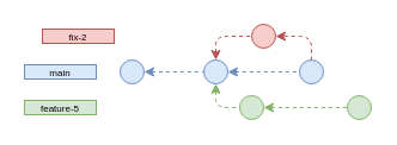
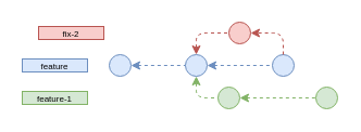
- <mxCell id="14" value="&lt;p style=&quot;line-height: 1.3;&quot;&gt;&lt;font style=&quot;font-size: 8px;&quot;&gt;main&lt;/font&gt;&lt;/p&gt;" style="text;html=1;strokeColor=#6c8ebf;fillColor=#dae8fc;align=center;verticalAlign=middle;whiteSpace=wrap;rounded=0;" vertex="1" parent="1"><mxGeometry x="20" y="54" width="60" height="12" as="geometry" /></mxCell>
+ <mxCell id="14" value="&lt;p style=&quot;line-height: 1.3;&quot;&gt;&lt;font style=&quot;font-size: 8px;&quot;&gt;feature&lt;/font&gt;&lt;/p&gt;" style="text;html=1;strokeColor=#6c8ebf;fillColor=#dae8fc;align=center;verticalAlign=middle;whiteSpace=wrap;rounded=0;" vertex="1" parent="1"><mxGeometry x="20" y="54" width="60" height="12" as="geometry" /></mxCell>
- <mxCell id="16" value="&lt;p style=&quot;line-height: 1.3;&quot;&gt;&lt;font style=&quot;font-size: 8px;&quot;&gt;feature-5&lt;/font&gt;&lt;/p&gt;" style="text;html=1;strokeColor=#82b366;fillColor=#d5e8d4;align=center;verticalAlign=middle;whiteSpace=wrap;rounded=0;" vertex="1" parent="1"><mxGeometry x="20" y="84" width="60" height="12" as="geometry" /></mxCell>
+ <mxCell id="16" value="&lt;p style=&quot;line-height: 1.3;&quot;&gt;&lt;font style=&quot;font-size: 8px;&quot;&gt;feature-1&lt;/font&gt;&lt;/p&gt;" style="text;html=1;strokeColor=#82b366;fillColor=#d5e8d4;align=center;verticalAlign=middle;whiteSpace=wrap;rounded=0;" vertex="1" parent="1"><mxGeometry x="20" y="84" width="60" height="12" as="geometry" /></mxCell>
